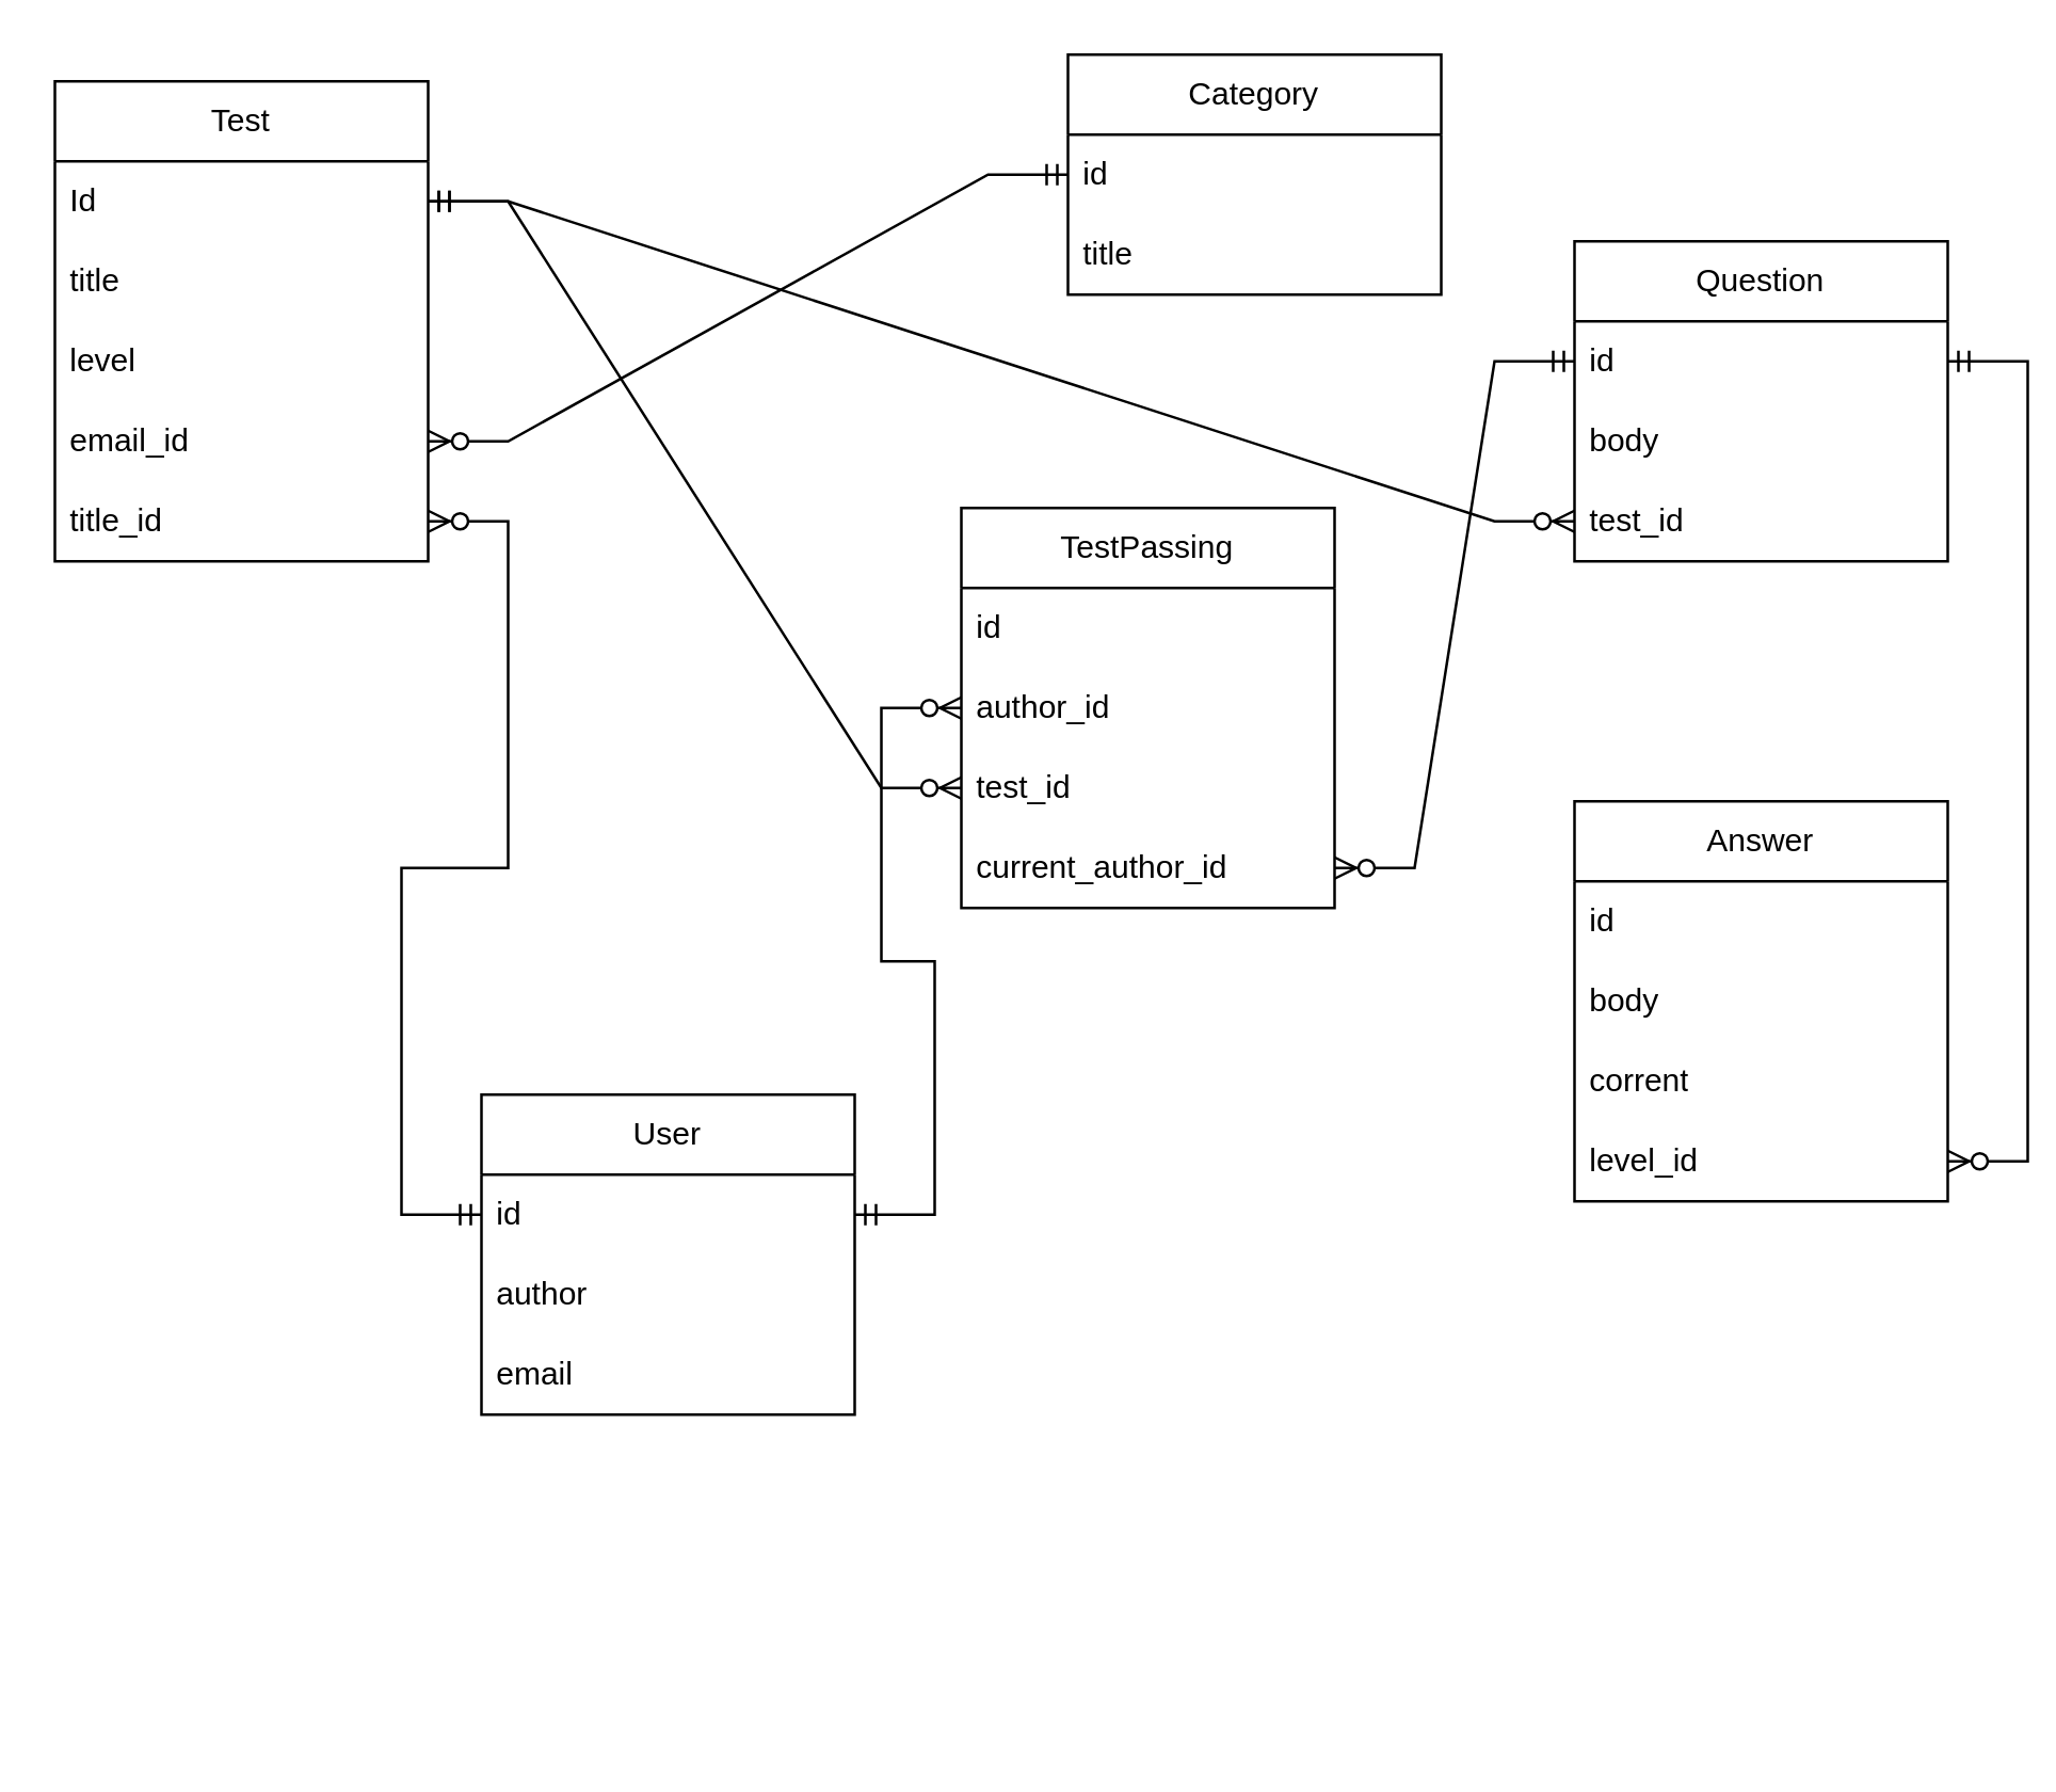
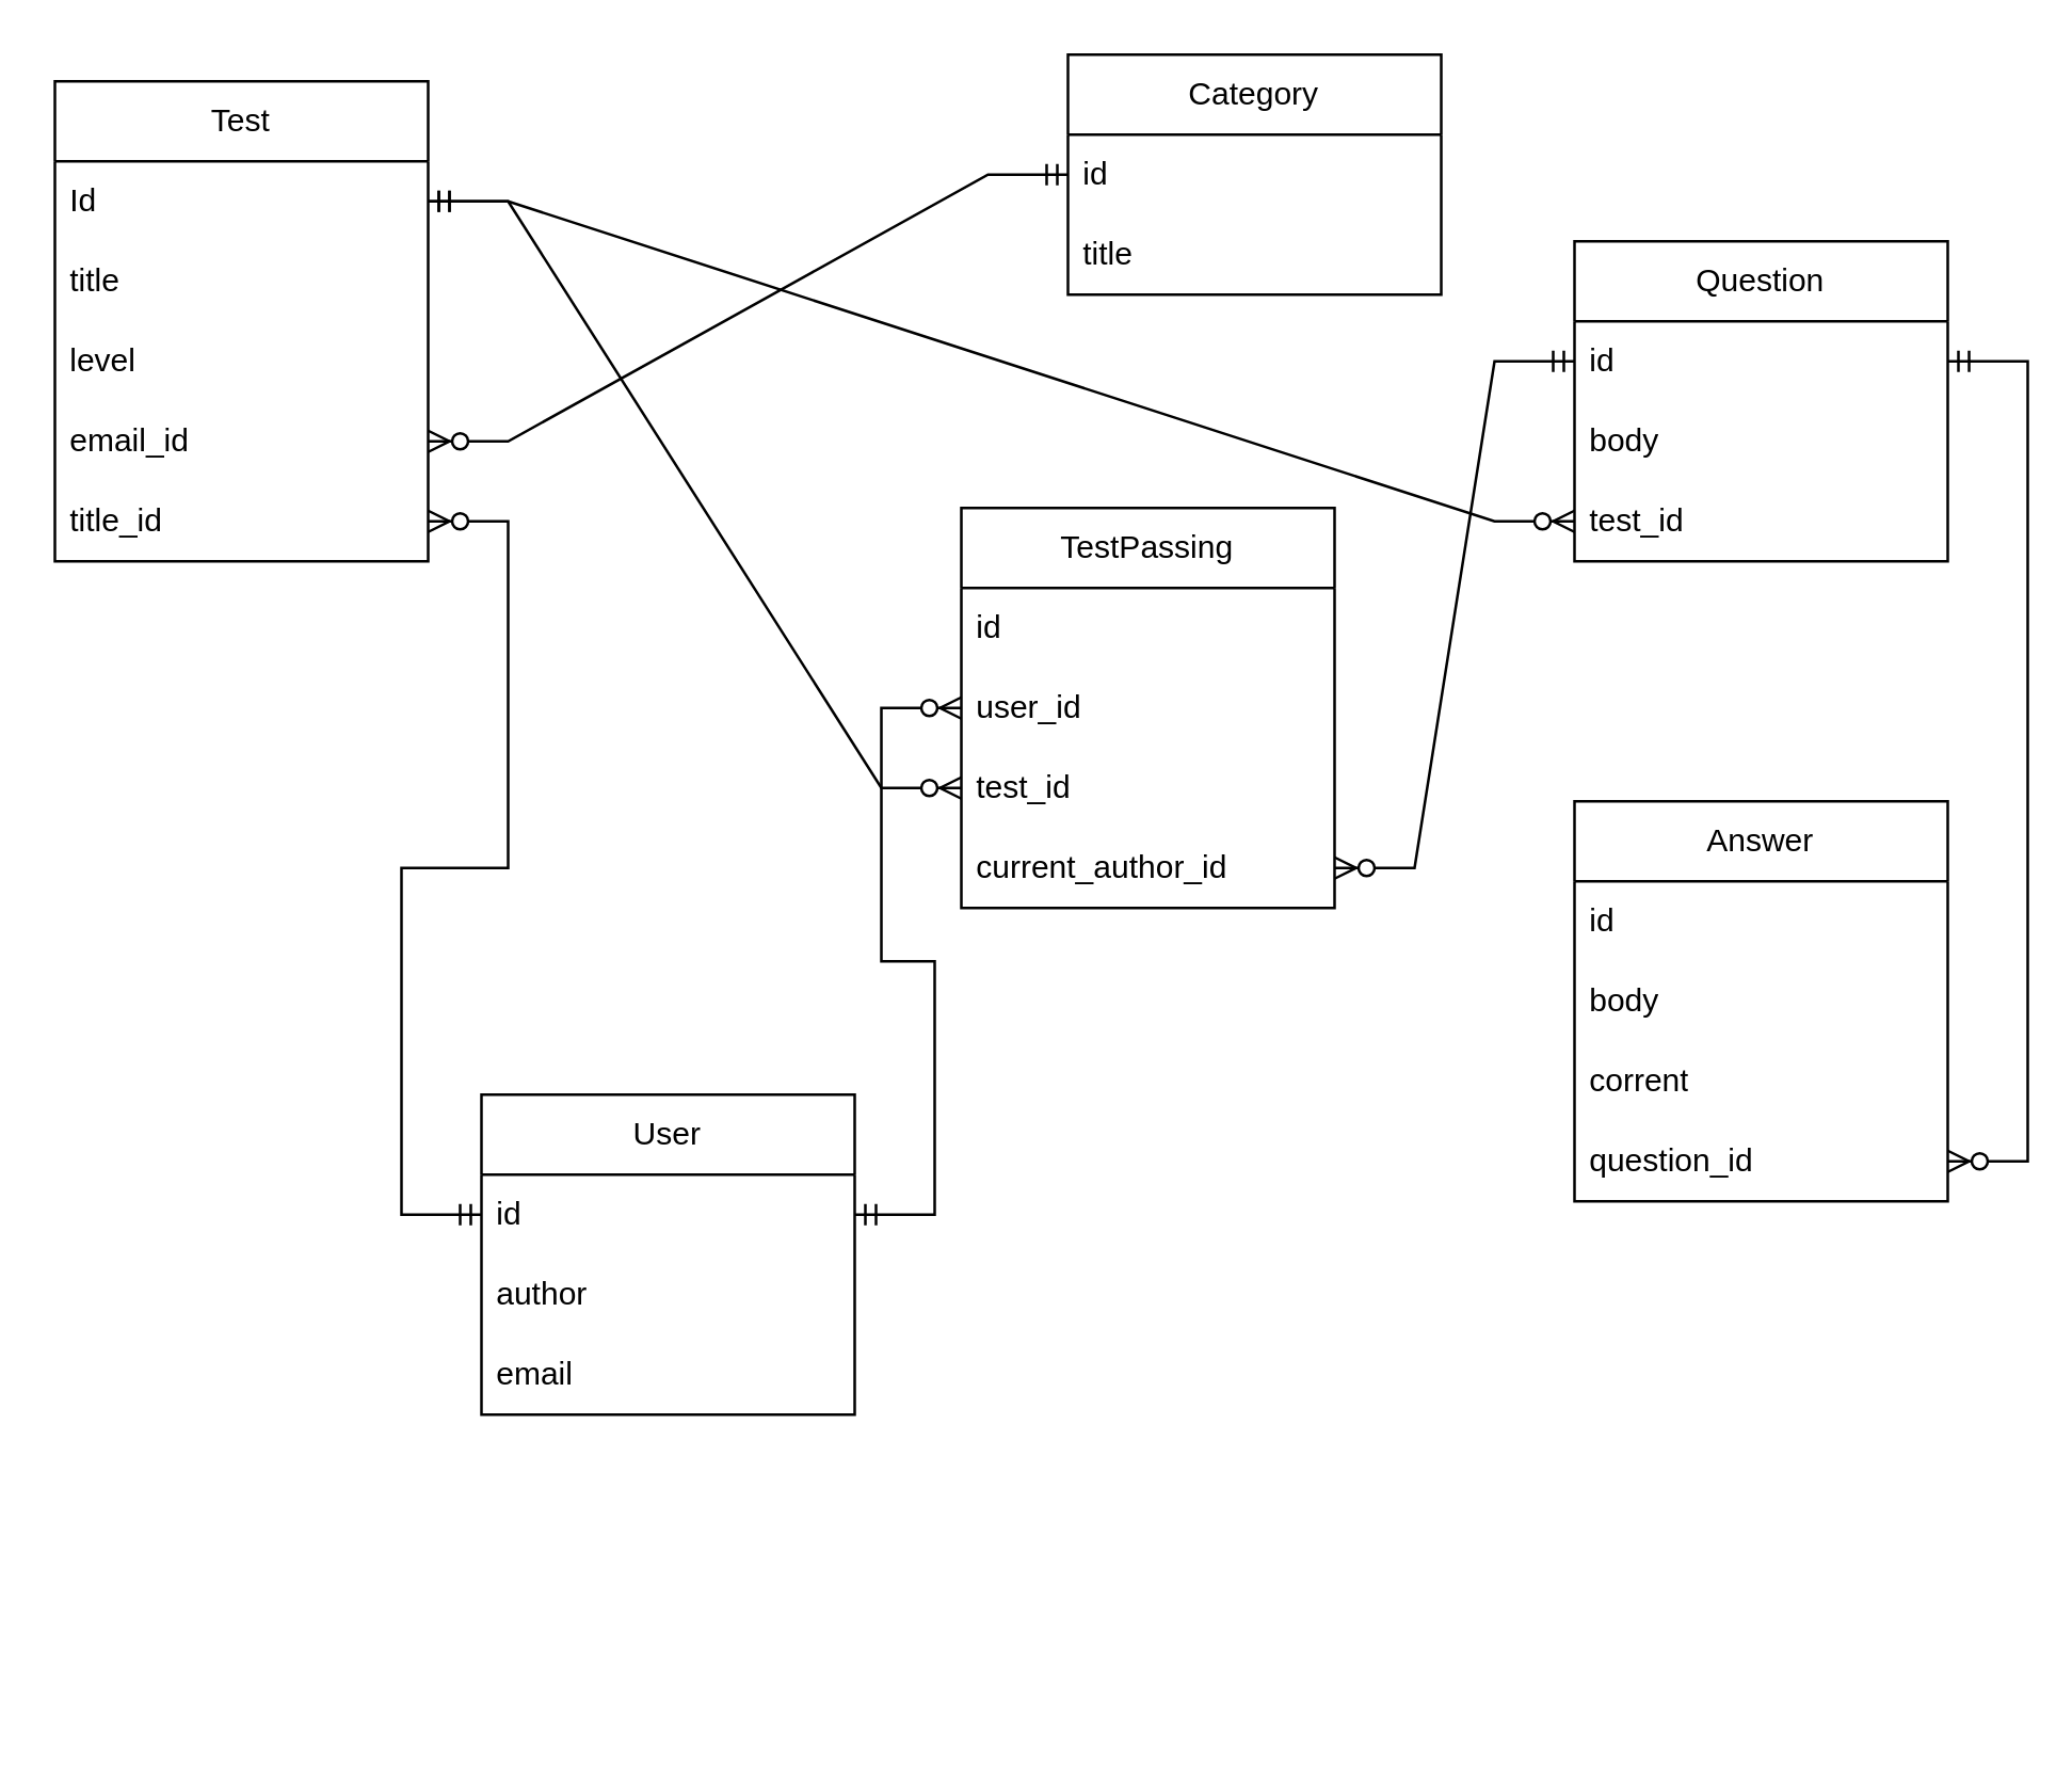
- <mxCell id="26" value="author_id" style="text;strokeColor=none;fillColor=none;align=left;verticalAlign=middle;spacingLeft=4;spacingRight=4;overflow=hidden;points=[[0,0.5],[1,0.5]];portConstraint=eastwest;rotatable=0;whiteSpace=wrap;html=1;" vertex="1" parent="24"><mxGeometry y="60" width="140" height="30" as="geometry" /></mxCell>
+ <mxCell id="26" value="user_id" style="text;strokeColor=none;fillColor=none;align=left;verticalAlign=middle;spacingLeft=4;spacingRight=4;overflow=hidden;points=[[0,0.5],[1,0.5]];portConstraint=eastwest;rotatable=0;whiteSpace=wrap;html=1;" vertex="1" parent="24"><mxGeometry y="60" width="140" height="30" as="geometry" /></mxCell>
- <mxCell id="23" value="level_id" style="text;strokeColor=none;fillColor=none;align=left;verticalAlign=middle;spacingLeft=4;spacingRight=4;overflow=hidden;points=[[0,0.5],[1,0.5]];portConstraint=eastwest;rotatable=0;whiteSpace=wrap;html=1;" vertex="1" parent="19"><mxGeometry y="120" width="140" height="30" as="geometry" /></mxCell>
+ <mxCell id="23" value="question_id" style="text;strokeColor=none;fillColor=none;align=left;verticalAlign=middle;spacingLeft=4;spacingRight=4;overflow=hidden;points=[[0,0.5],[1,0.5]];portConstraint=eastwest;rotatable=0;whiteSpace=wrap;html=1;" vertex="1" parent="19"><mxGeometry y="120" width="140" height="30" as="geometry" /></mxCell>
